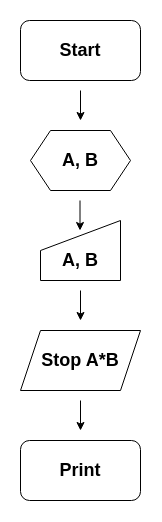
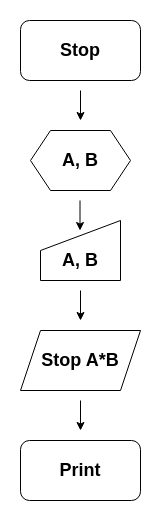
- <mxCell id="2" value="&lt;font size=&quot;1&quot;&gt;&lt;b style=&quot;font-size: 18px&quot;&gt;Start&lt;/b&gt;&lt;/font&gt;" style="rounded=1;whiteSpace=wrap;html=1;" vertex="1" parent="1"><mxGeometry x="20" y="20" width="120" height="60" as="geometry" /></mxCell>
+ <mxCell id="2" value="&lt;font size=&quot;1&quot;&gt;&lt;b style=&quot;font-size: 18px&quot;&gt;Stop&lt;/b&gt;&lt;/font&gt;" style="rounded=1;whiteSpace=wrap;html=1;" vertex="1" parent="1"><mxGeometry x="20" y="20" width="120" height="60" as="geometry" /></mxCell>
